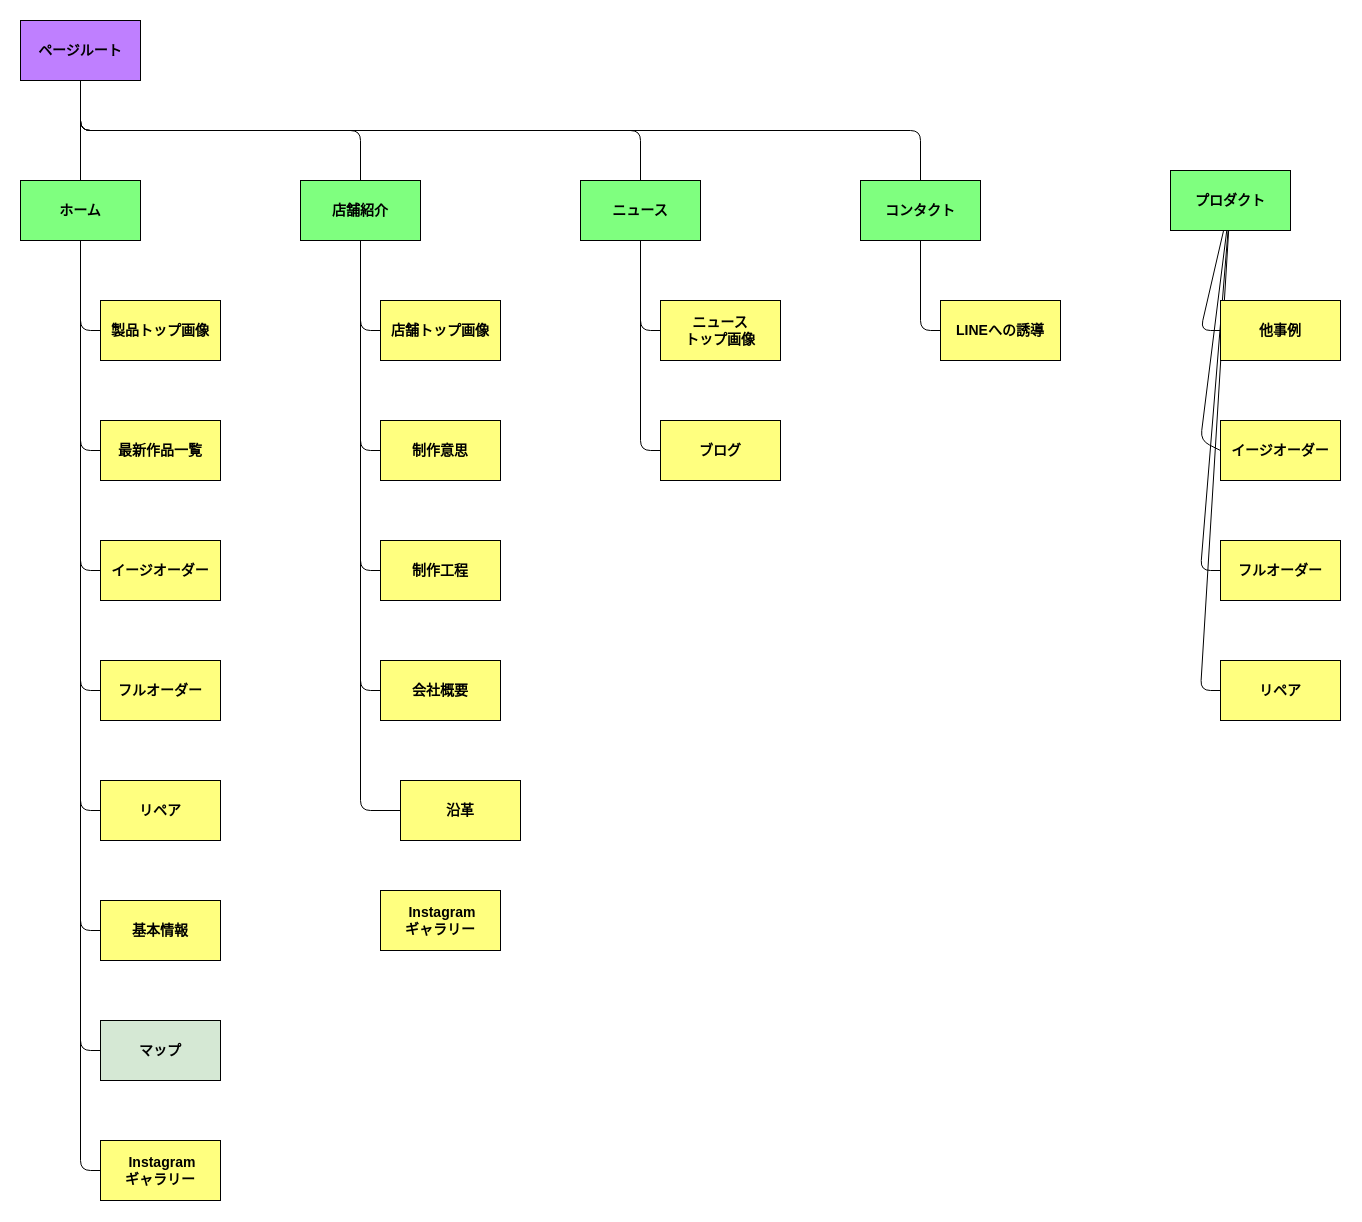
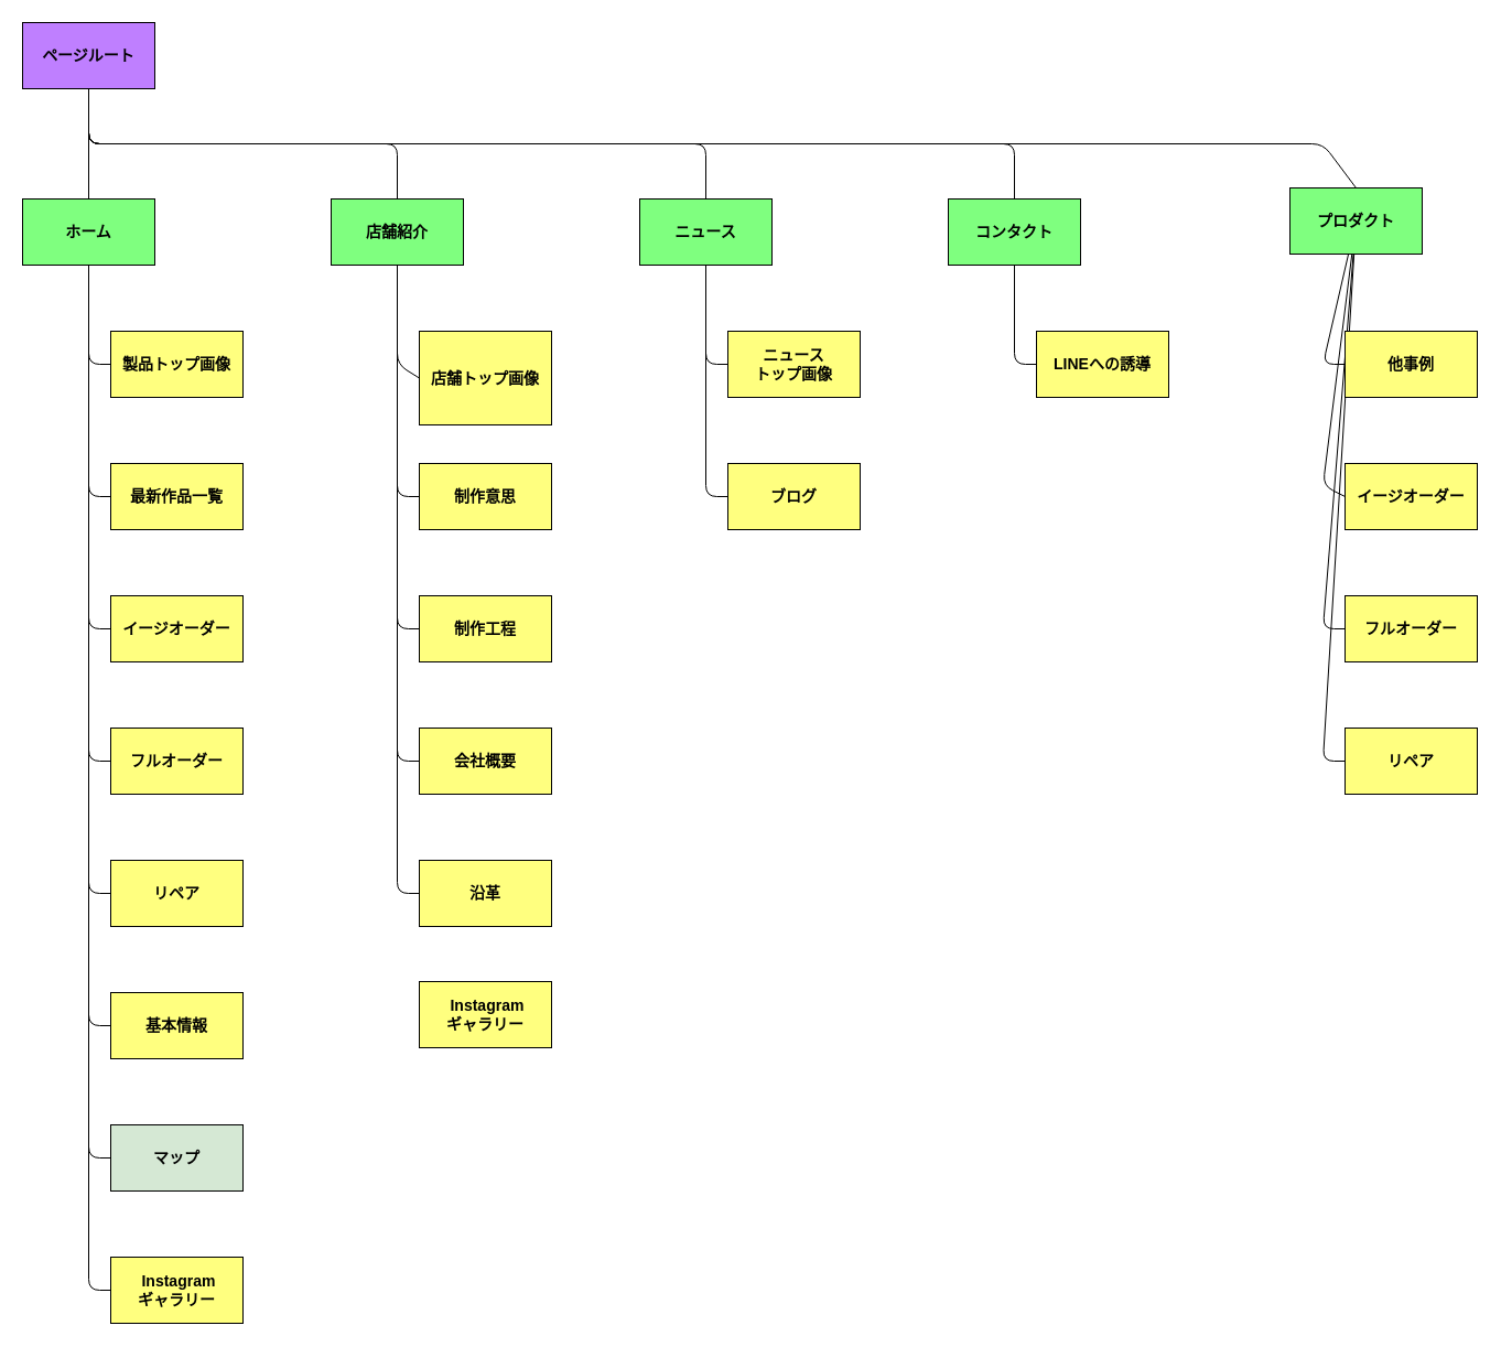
+ <mxCell id="6" style="edgeStyle=none;html=1;fontSize=14;endArrow=none;endFill=0;entryX=0.5;entryY=0;entryDx=0;entryDy=0;exitX=0.5;exitY=1;exitDx=0;exitDy=0;" parent="1" source="7" target="33" edge="1"><mxGeometry relative="1" as="geometry"><mxPoint x="520" y="120" as="targetPoint" /><Array as="points"><mxPoint x="80" y="130" /><mxPoint x="1200" y="130" /></Array></mxGeometry></mxCell>
- <mxCell id="42" value="&lt;b&gt;店舗トップ画像&lt;/b&gt;" style="rounded=0;whiteSpace=wrap;html=1;fillColor=#ffff7f;fontSize=14;" parent="1" vertex="1"><mxGeometry x="380" y="300" width="120" height="60" as="geometry" /></mxCell>
+ <mxCell id="42" value="&lt;b&gt;店舗トップ画像&lt;/b&gt;" style="rounded=0;whiteSpace=wrap;html=1;fillColor=#ffff7f;fontSize=14;" parent="1" vertex="1"><mxGeometry x="380" y="300" width="120" height="85" as="geometry" /></mxCell>
- <mxCell id="41" value="&lt;b&gt;沿革&lt;br&gt;&lt;/b&gt;" style="rounded=0;whiteSpace=wrap;html=1;fillColor=#ffff7f;fontSize=14;" parent="1" vertex="1"><mxGeometry x="400" y="780" width="120" height="60" as="geometry" /></mxCell>
+ <mxCell id="41" value="&lt;b&gt;沿革&lt;br&gt;&lt;/b&gt;" style="rounded=0;whiteSpace=wrap;html=1;fillColor=#ffff7f;fontSize=14;" parent="1" vertex="1"><mxGeometry x="380" y="780" width="120" height="60" as="geometry" /></mxCell>
